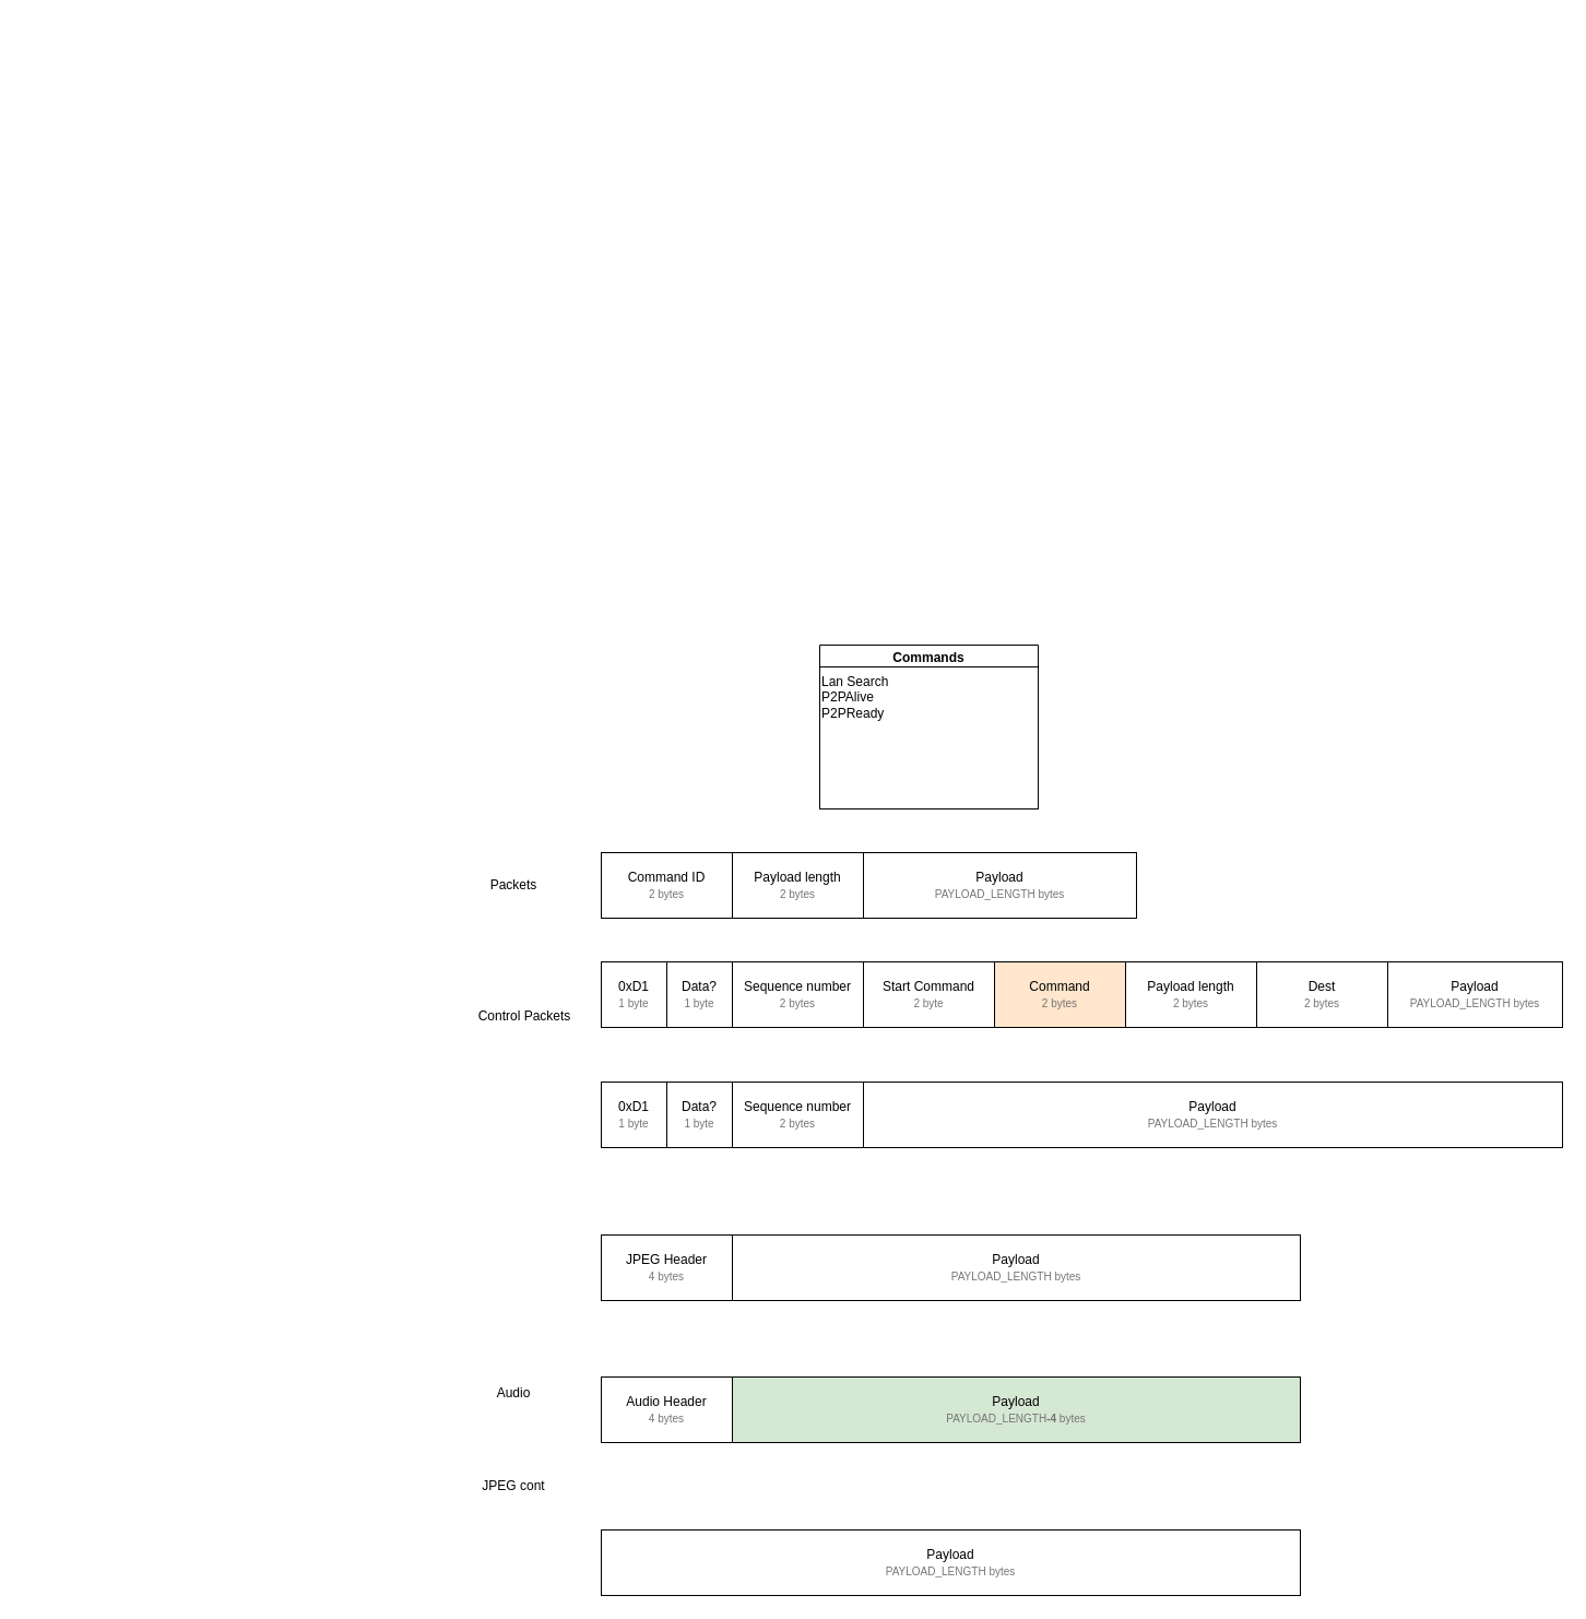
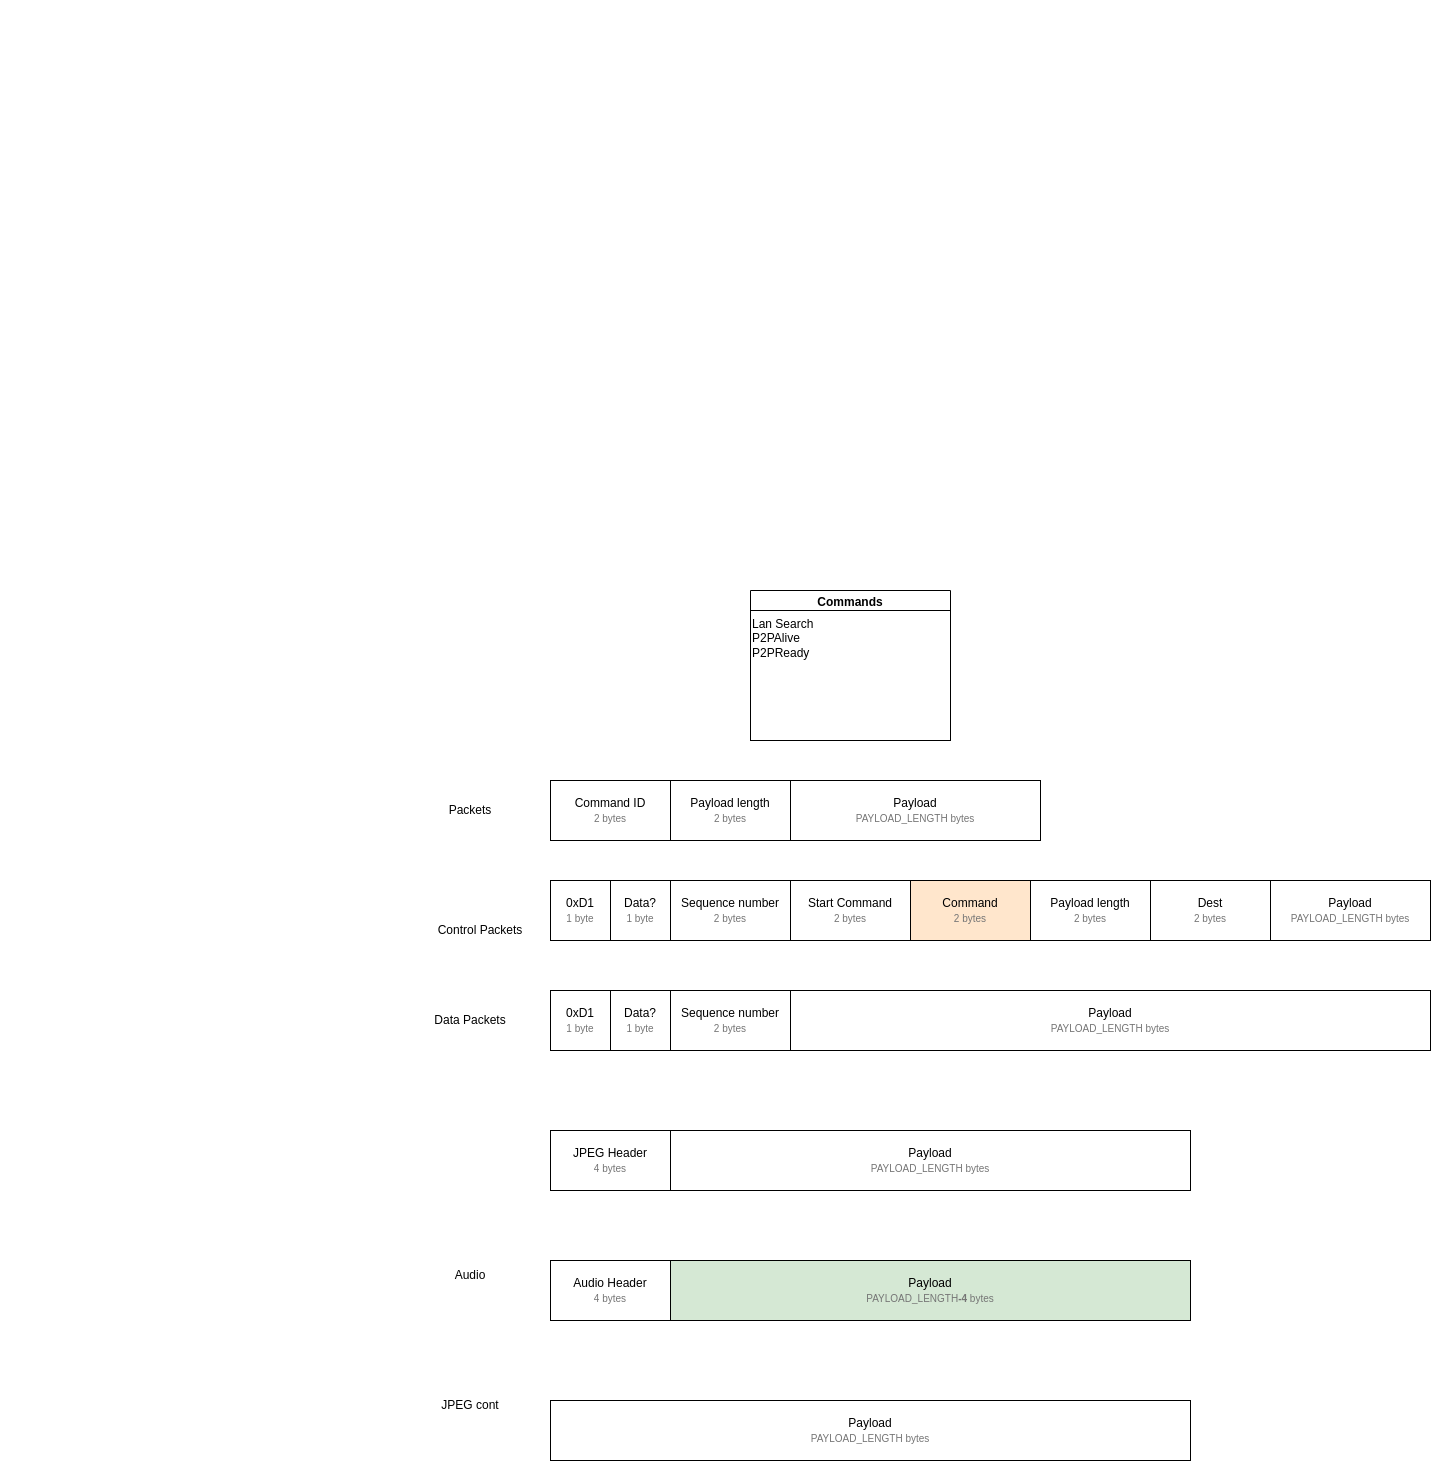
- <mxCell id="17" value="&lt;div&gt;Start Command&lt;br&gt;&lt;/div&gt;&lt;div&gt;&lt;font color=&quot;#757575&quot; style=&quot;font-size: 10px;&quot;&gt;2 byte&lt;/font&gt;&lt;br&gt;&lt;/div&gt;" style="rounded=0;whiteSpace=wrap;html=1;" vertex="1" parent="11"><mxGeometry x="240" width="120" height="60" as="geometry" /></mxCell>
+ <mxCell id="17" value="&lt;div&gt;Start Command&lt;br&gt;&lt;/div&gt;&lt;div&gt;&lt;font color=&quot;#757575&quot; style=&quot;font-size: 10px;&quot;&gt;2 bytes&lt;/font&gt;&lt;br&gt;&lt;/div&gt;" style="rounded=0;whiteSpace=wrap;html=1;" vertex="1" parent="11"><mxGeometry x="240" width="120" height="60" as="geometry" /></mxCell>
+ <mxCell id="21" value="Data Packets" style="text;html=1;strokeColor=none;fillColor=none;align=center;verticalAlign=middle;whiteSpace=wrap;rounded=0;" vertex="1" parent="1"><mxGeometry x="420" y="1005" width="100" height="30" as="geometry" /></mxCell>
- <mxCell id="27" value="JPEG cont" style="text;html=1;strokeColor=none;fillColor=none;align=center;verticalAlign=middle;whiteSpace=wrap;rounded=0;" vertex="1" parent="1"><mxGeometry x="440" y="1345" width="60" height="30" as="geometry" /></mxCell>
+ <mxCell id="27" value="JPEG cont" style="text;html=1;strokeColor=none;fillColor=none;align=center;verticalAlign=middle;whiteSpace=wrap;rounded=0;" vertex="1" parent="1"><mxGeometry x="440" y="1390" width="60" height="30" as="geometry" /></mxCell>
